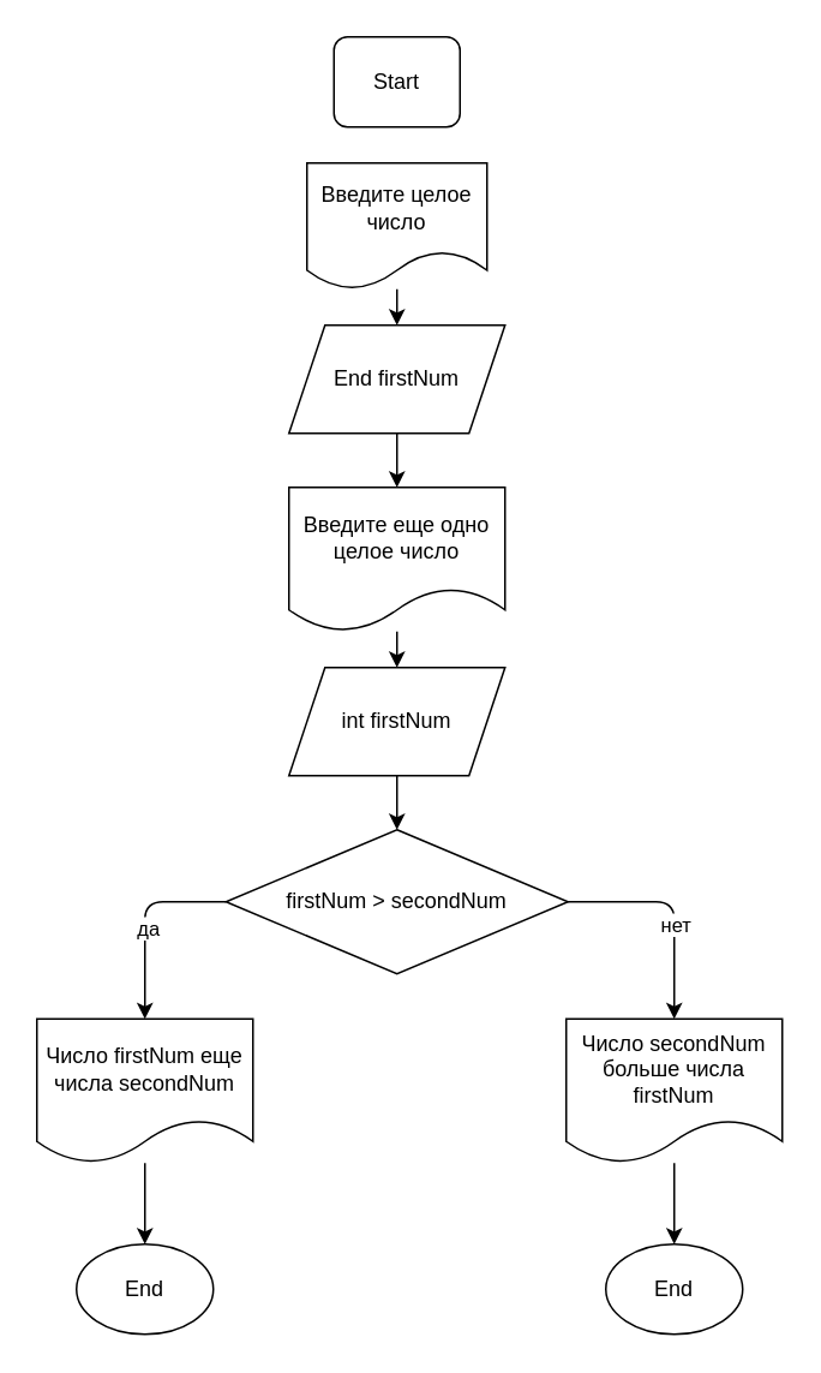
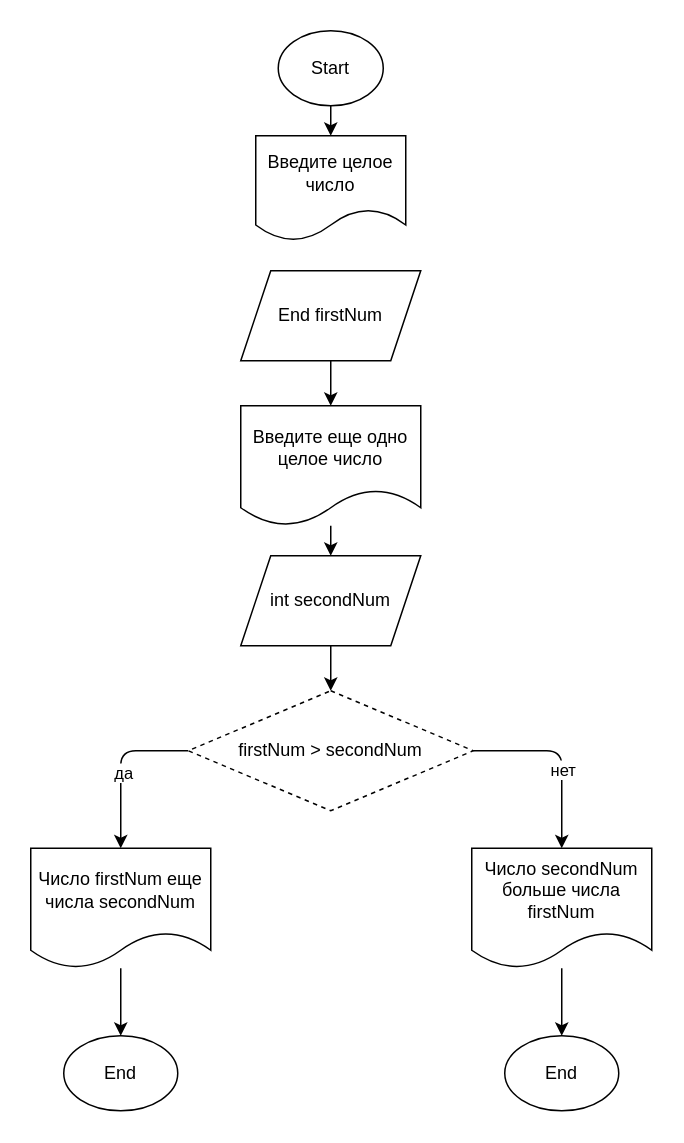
- <mxCell id="3" value="Start" style="whiteSpace=wrap;html=1;rounded=1;" parent="1" vertex="1"><mxGeometry x="185" width="70" height="50" as="geometry" y="20" /></mxCell>
+ <mxCell id="3" value="Start" style="ellipse;whiteSpace=wrap;html=1;" parent="1" vertex="1"><mxGeometry x="185" width="70" height="50" as="geometry" y="20" /></mxCell>
+ <mxCell id="2" value="" style="edgeStyle=none;html=1;" parent="1" source="3" target="5" edge="1"><mxGeometry relative="1" as="geometry" /></mxCell>
- <mxCell id="4" value="" style="edgeStyle=none;html=1;entryX=0.5;entryY=0;entryDx=0;entryDy=0;" parent="1" source="5" target="7" edge="1"><mxGeometry relative="1" as="geometry" /></mxCell>
- <mxCell id="11" value="int firstNum" style="shape=parallelogram;perimeter=parallelogramPerimeter;whiteSpace=wrap;html=1;fixedSize=1;" parent="1" vertex="1"><mxGeometry x="160" y="370" width="120" height="60" as="geometry" /></mxCell>
+ <mxCell id="11" value="int secondNum" style="shape=parallelogram;perimeter=parallelogramPerimeter;whiteSpace=wrap;html=1;fixedSize=1;" parent="1" vertex="1"><mxGeometry x="160" y="370" width="120" height="60" as="geometry" /></mxCell>
- <mxCell id="16" value="firstNum &amp;gt; secondNum" style="rhombus;whiteSpace=wrap;html=1;" parent="1" vertex="1"><mxGeometry x="125" y="460" width="190" height="80" as="geometry" /></mxCell>
+ <mxCell id="16" value="firstNum &amp;gt; secondNum" style="rhombus;whiteSpace=wrap;html=1;dashed=1;" parent="1" vertex="1"><mxGeometry x="125" y="460" width="190" height="80" as="geometry" /></mxCell>
